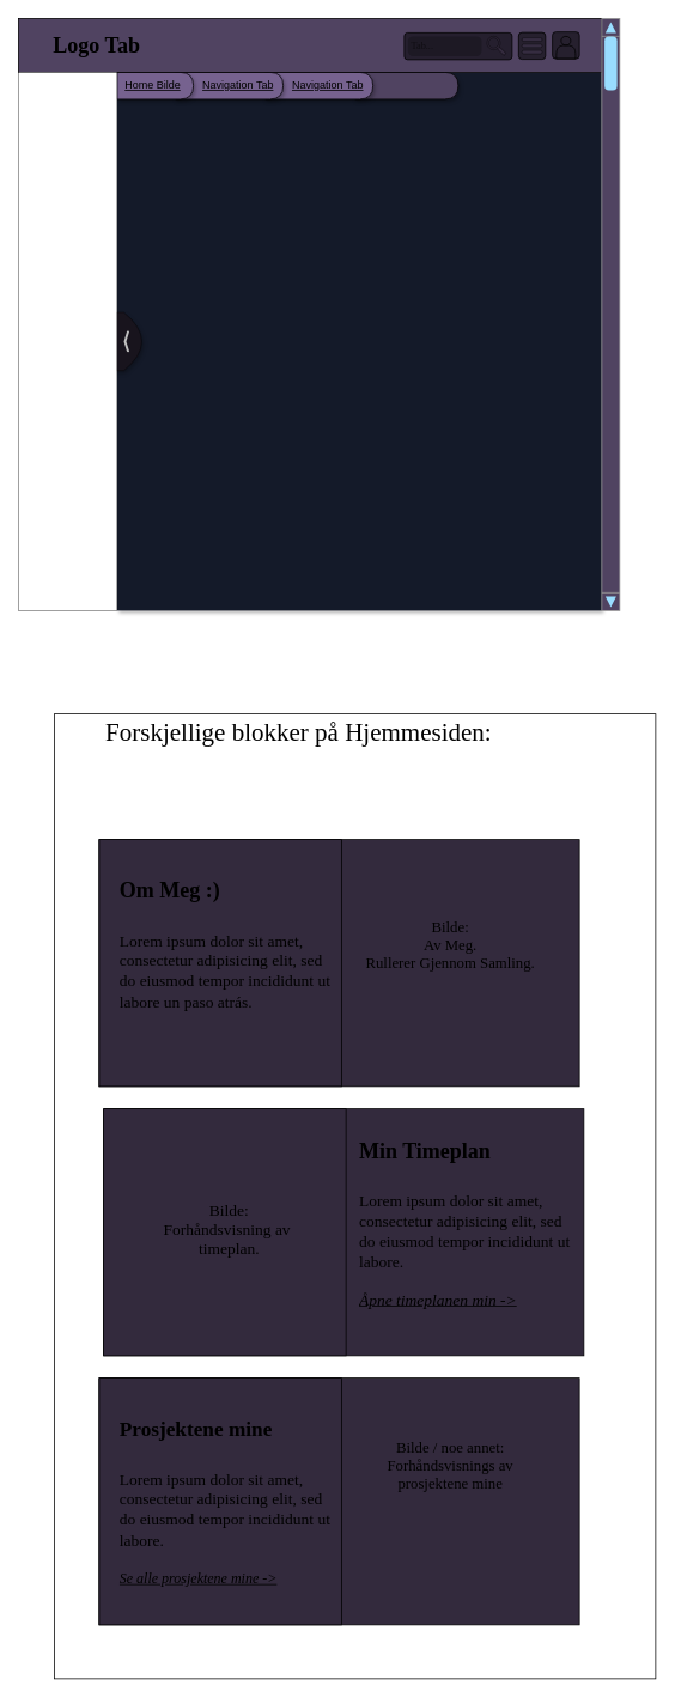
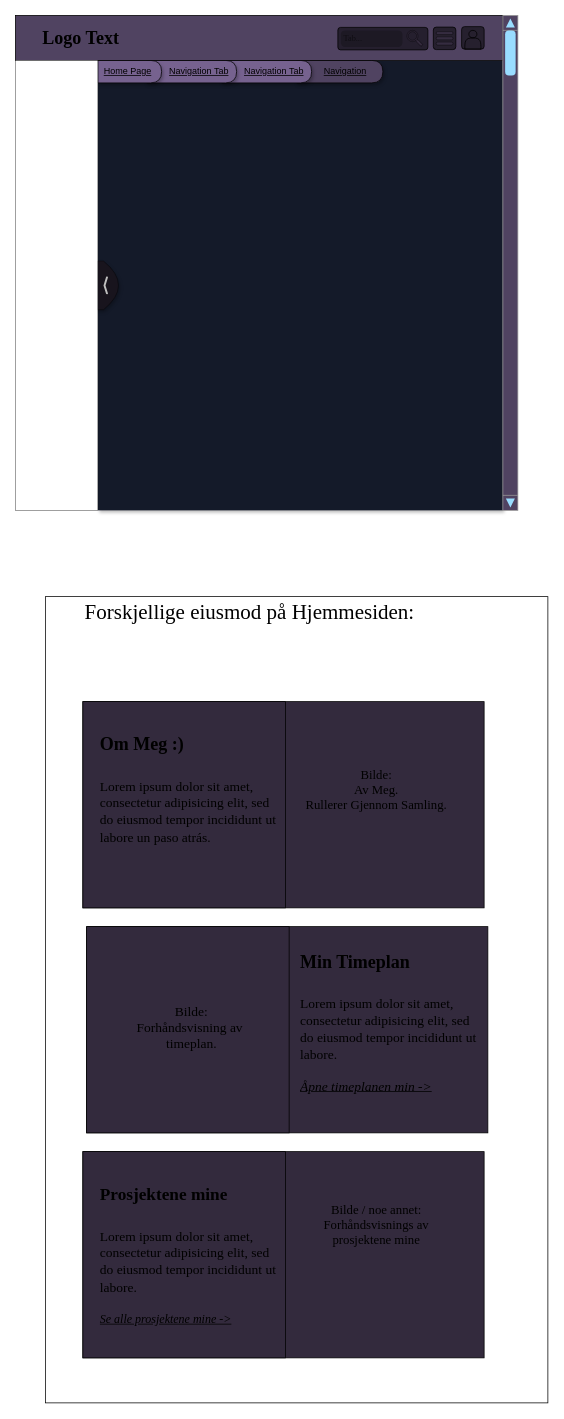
- <mxCell id="18" value="&lt;h1&gt;&lt;font face=&quot;Verdana&quot;&gt;Logo Tab&lt;/font&gt;&lt;/h1&gt;" style="text;html=1;strokeColor=none;fillColor=none;align=center;verticalAlign=middle;rounded=0;shadow=1;strokeWidth=0.5;labelBorderColor=none;labelBackgroundColor=none;whiteSpace=wrap;" parent="1" vertex="1"><mxGeometry x="25" y="35" width="165" height="30" as="geometry" /></mxCell>
+ <mxCell id="18" value="&lt;h1&gt;&lt;font face=&quot;Verdana&quot;&gt;Logo Text&lt;/font&gt;&lt;/h1&gt;" style="text;html=1;strokeColor=none;fillColor=none;align=center;verticalAlign=middle;rounded=0;shadow=1;strokeWidth=0.5;labelBorderColor=none;labelBackgroundColor=none;whiteSpace=wrap;" parent="1" vertex="1"><mxGeometry x="25" y="35" width="165" height="30" as="geometry" /></mxCell>
- <mxCell id="12" value="Home Bilde" style="text;html=1;strokeColor=none;fillColor=none;align=center;verticalAlign=middle;whiteSpace=wrap;rounded=0;fontStyle=4" parent="1" vertex="1"><mxGeometry x="130" y="80" width="80" height="30" as="geometry" /></mxCell>
+ <mxCell id="12" value="Home Page" style="text;html=1;strokeColor=none;fillColor=none;align=center;verticalAlign=middle;whiteSpace=wrap;rounded=0;fontStyle=4" parent="1" vertex="1"><mxGeometry x="130" y="80" width="80" height="30" as="geometry" /></mxCell>
+ <mxCell id="15" value="Navigation" style="text;html=1;strokeColor=none;fillColor=none;align=center;verticalAlign=middle;whiteSpace=wrap;rounded=0;fontStyle=4;shadow=0;" parent="1" vertex="1"><mxGeometry x="420" y="80" width="80" height="30" as="geometry" /></mxCell>
- <mxCell id="34" value="Forskjellige blokker på Hjemmesiden:" style="text;html=1;strokeColor=none;fillColor=none;align=center;verticalAlign=middle;whiteSpace=wrap;rounded=0;shadow=0;strokeWidth=1;fontFamily=Verdana;fontSize=28;" parent="1" vertex="1"><mxGeometry x="65" y="775" width="535" height="80" as="geometry" /></mxCell>
+ <mxCell id="34" value="Forskjellige eiusmod på Hjemmesiden:" style="text;html=1;strokeColor=none;fillColor=none;align=center;verticalAlign=middle;whiteSpace=wrap;rounded=0;shadow=0;strokeWidth=1;fontFamily=Verdana;fontSize=28;" parent="1" vertex="1"><mxGeometry x="65" y="775" width="535" height="80" as="geometry" /></mxCell>
